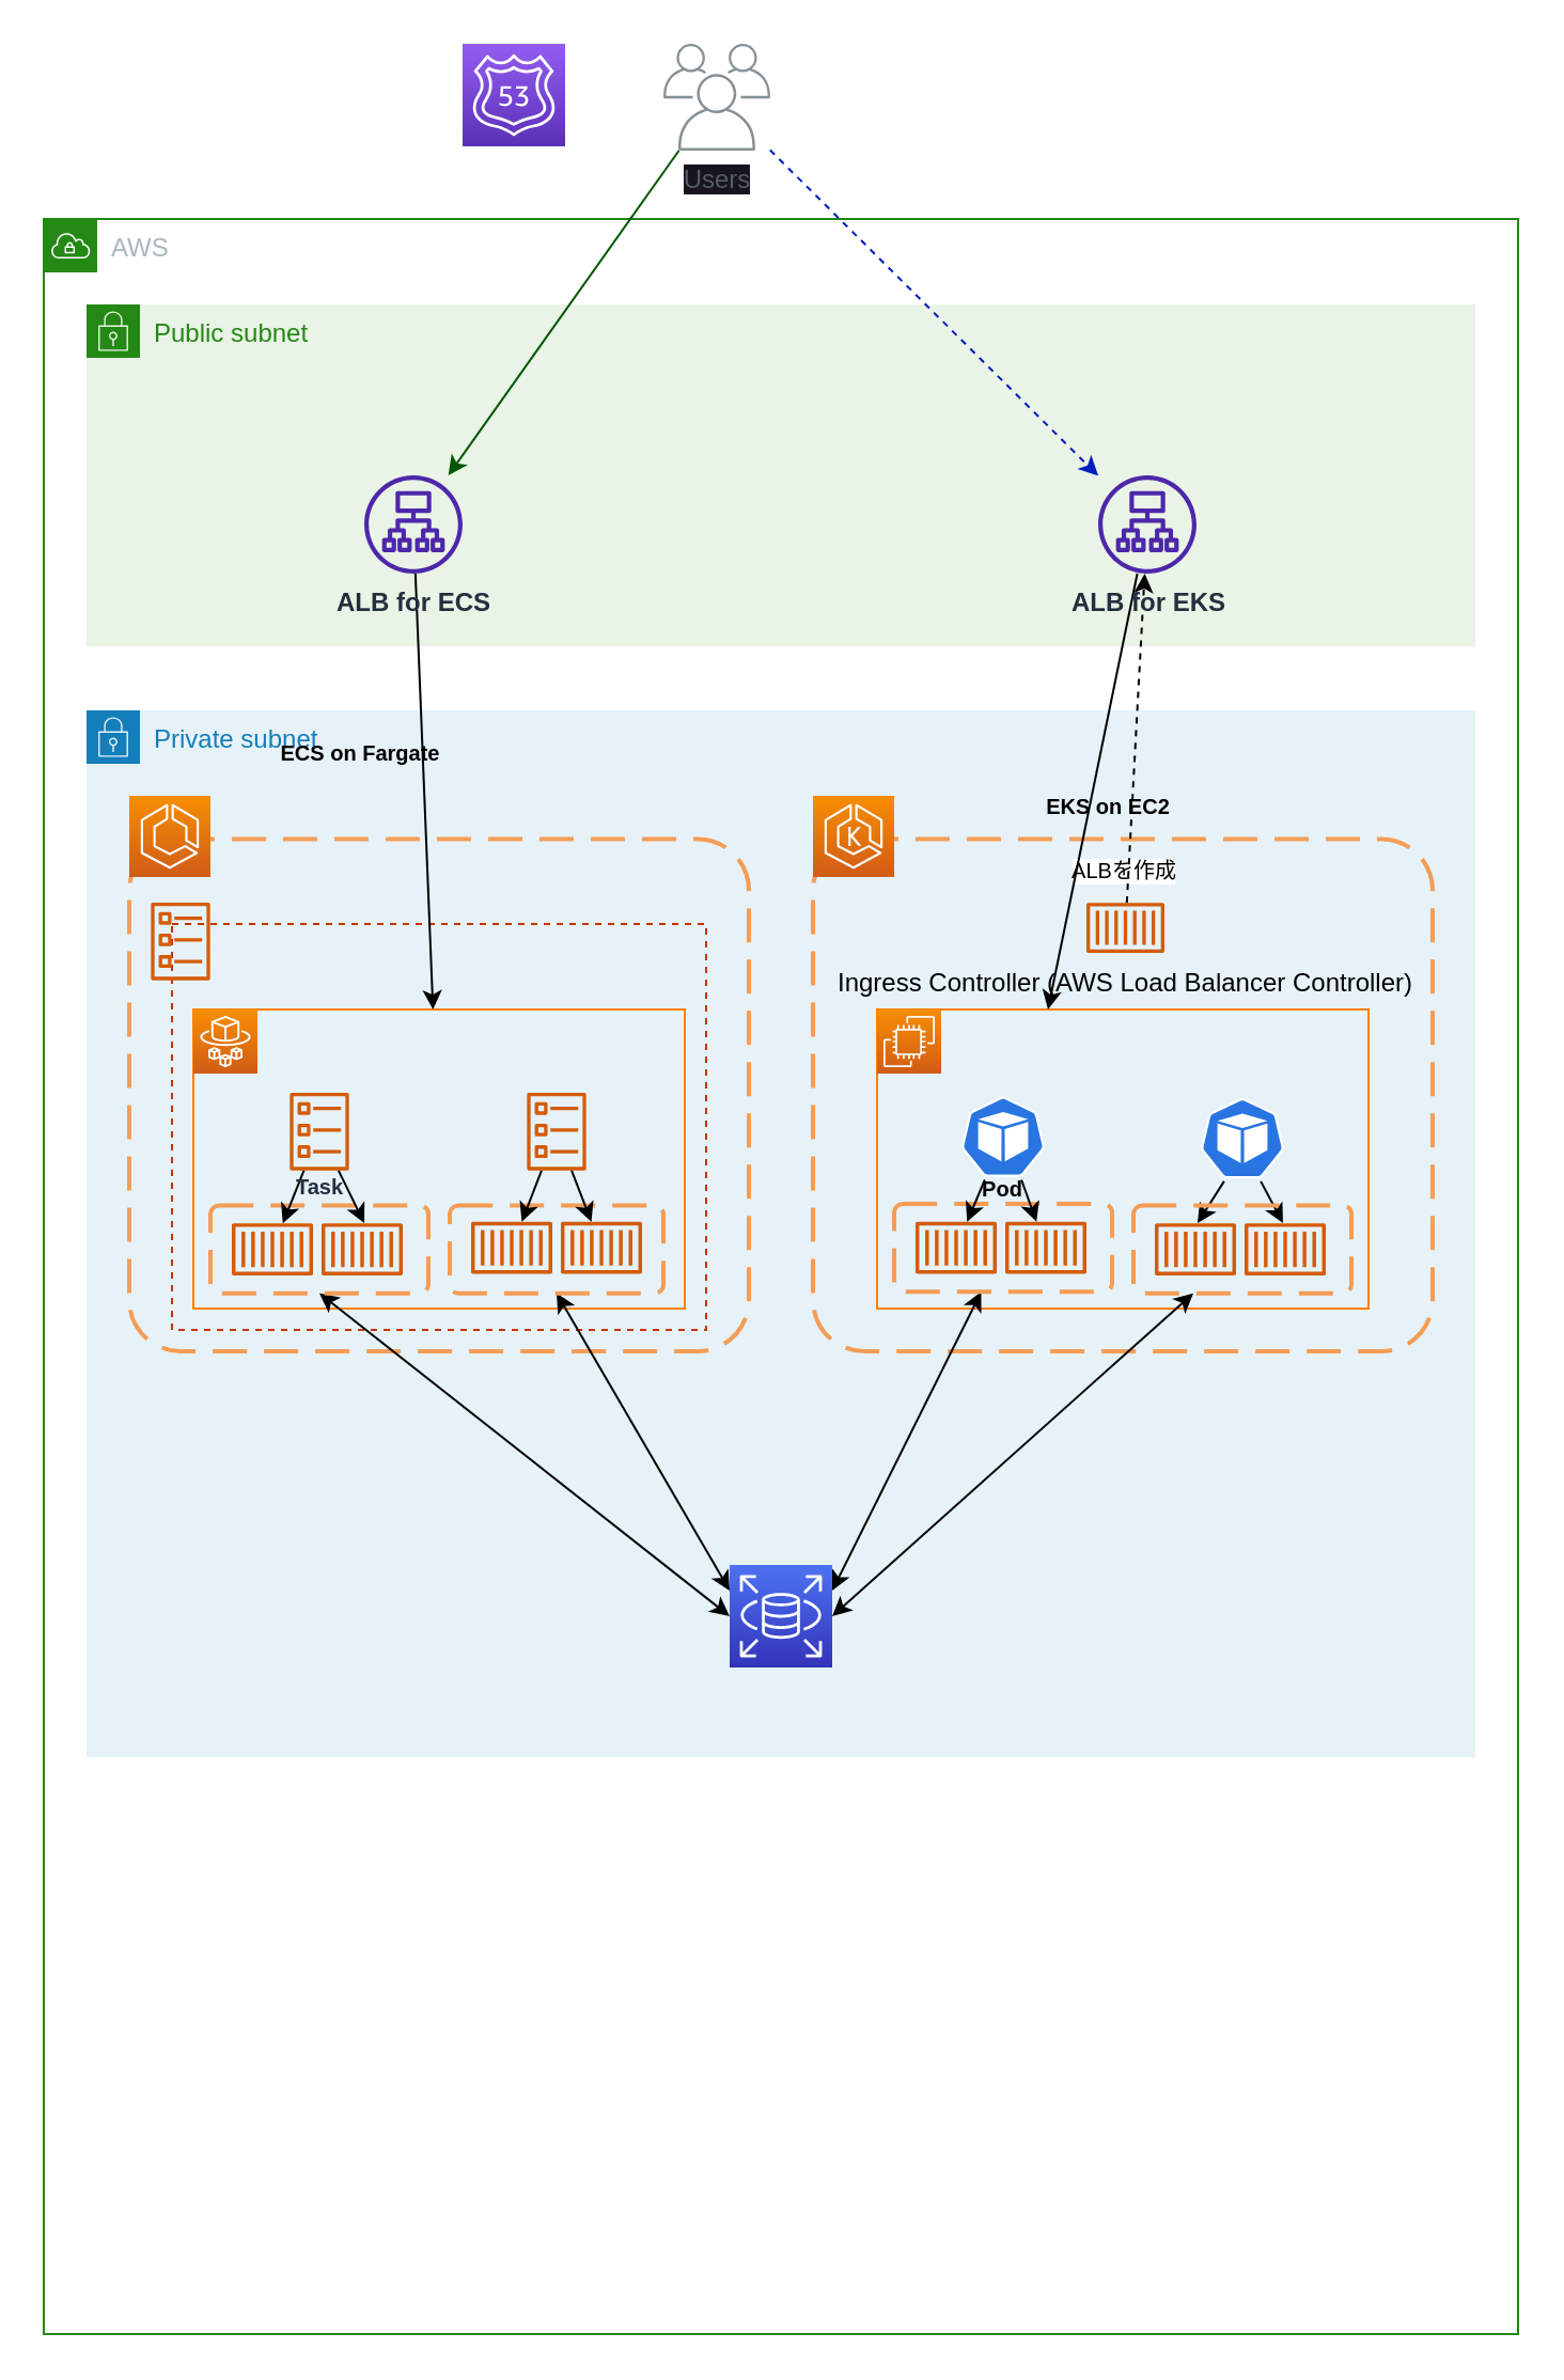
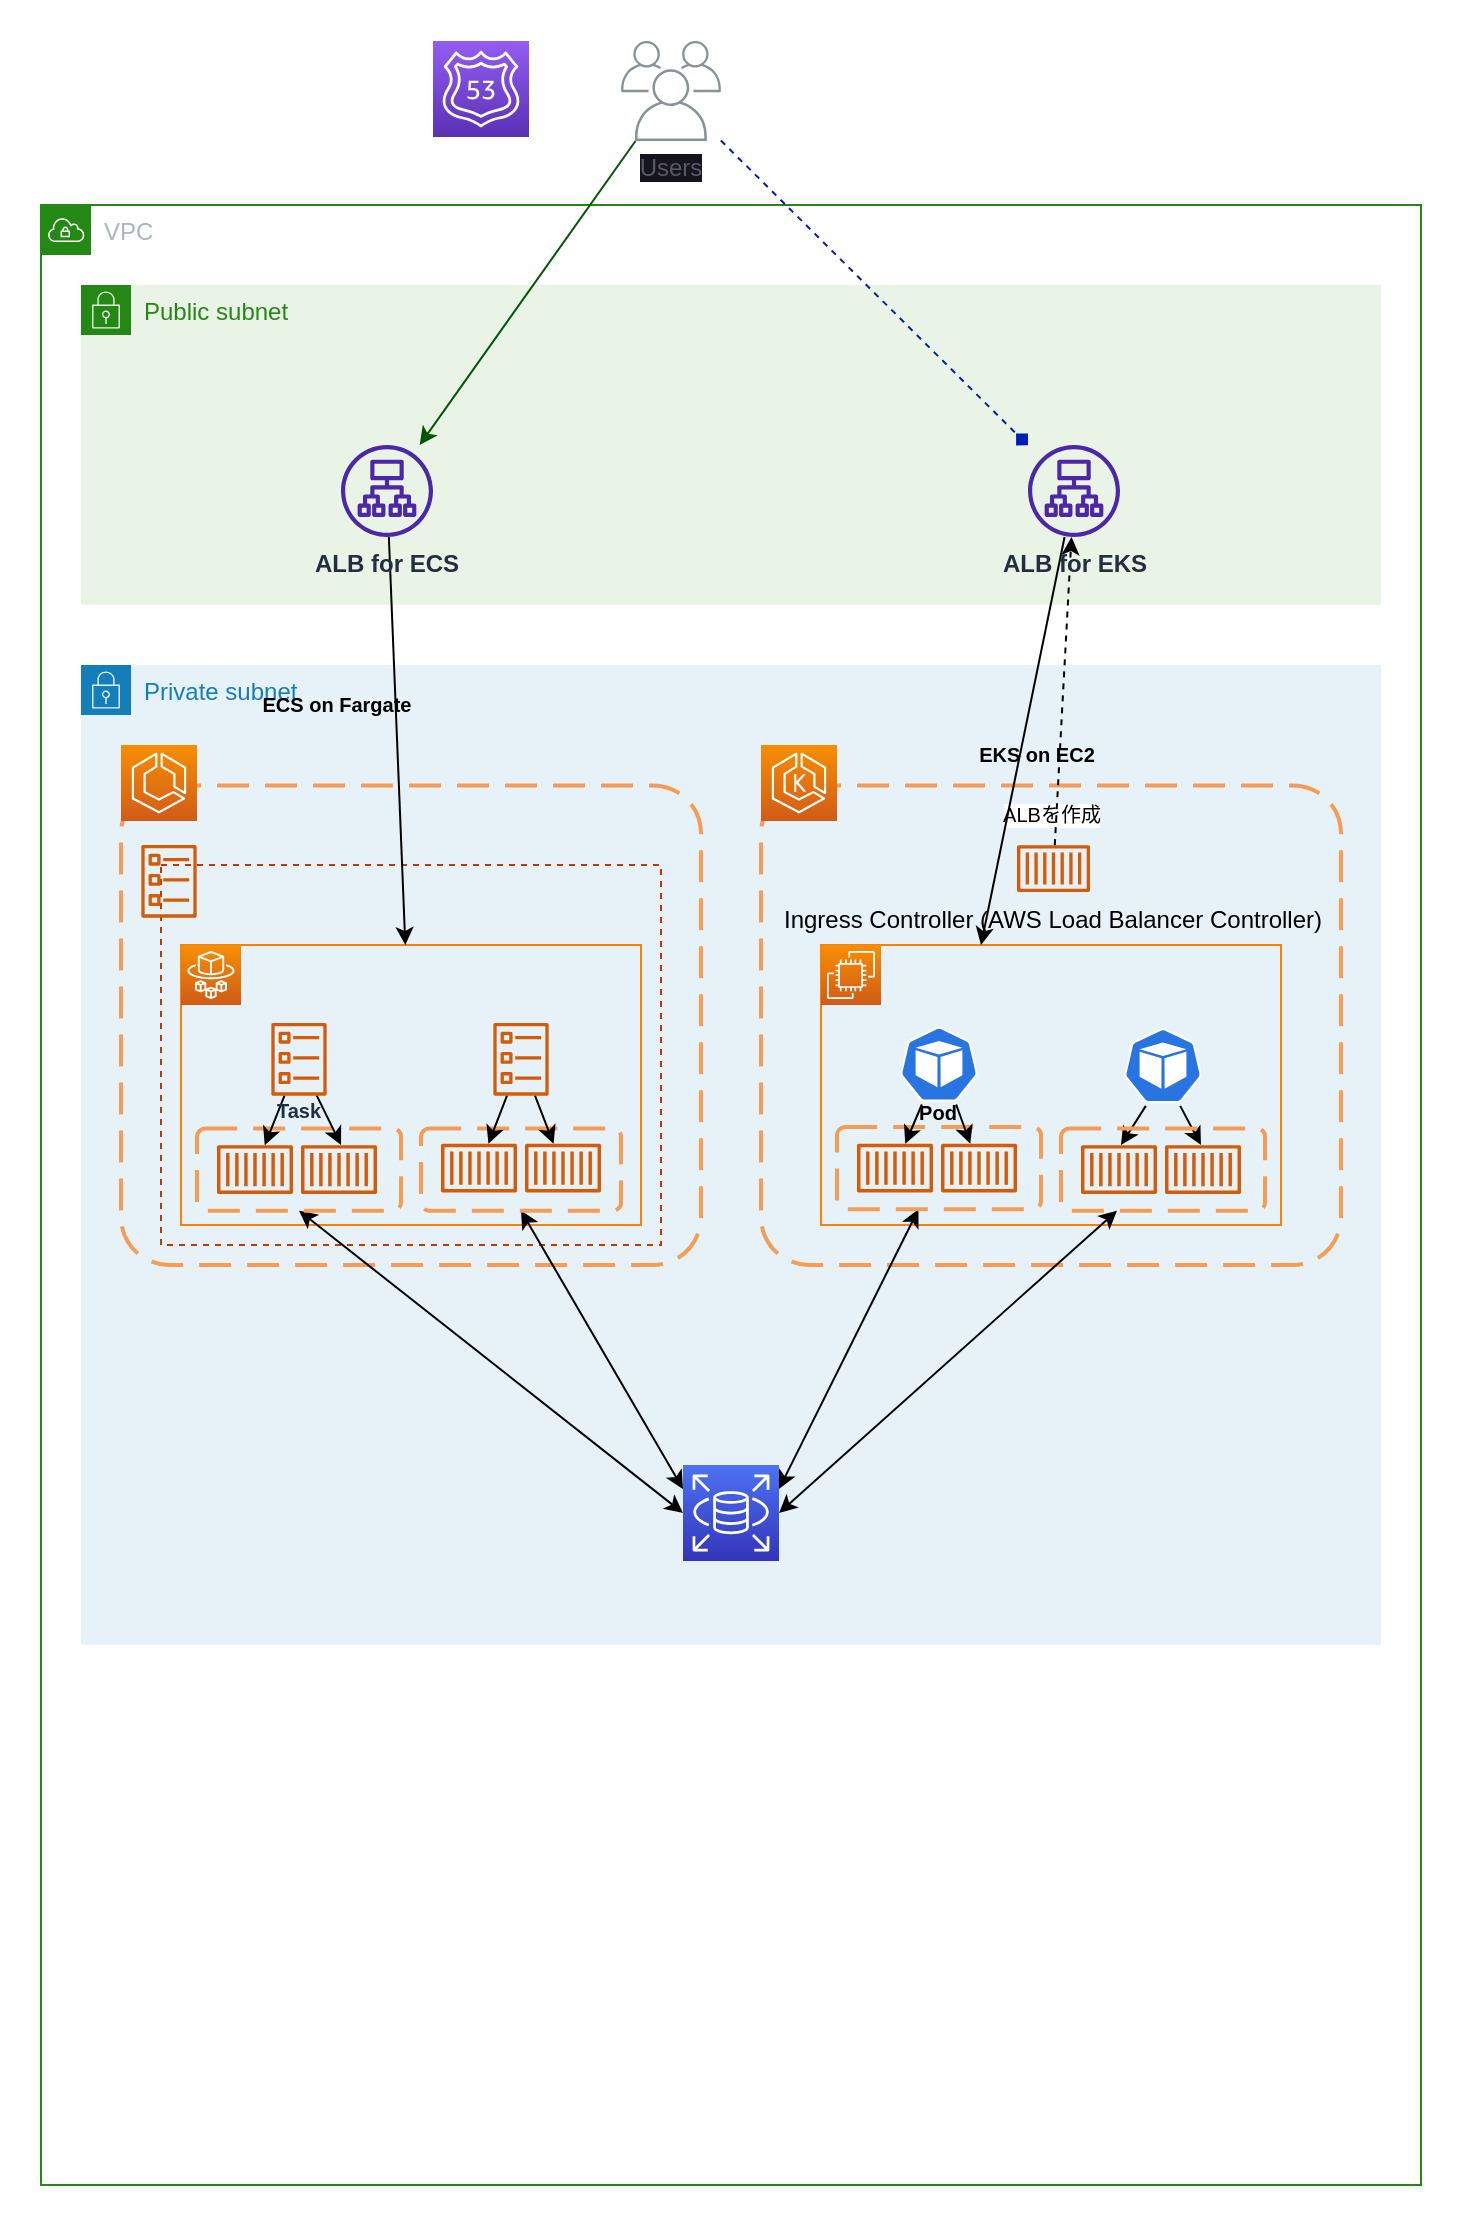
- <mxCell id="2" value="AWS" style="points=[[0,0],[0.25,0],[0.5,0],[0.75,0],[1,0],[1,0.25],[1,0.5],[1,0.75],[1,1],[0.75,1],[0.5,1],[0.25,1],[0,1],[0,0.75],[0,0.5],[0,0.25]];outlineConnect=0;gradientColor=none;html=1;whiteSpace=wrap;fontSize=12;fontStyle=0;container=0;pointerEvents=0;collapsible=0;recursiveResize=0;shape=mxgraph.aws4.group;grIcon=mxgraph.aws4.group_vpc;strokeColor=#248814;fillColor=none;verticalAlign=top;align=left;spacingLeft=30;fontColor=#AAB7B8;dashed=0;" vertex="1" parent="1"><mxGeometry x="20" y="102" width="690" height="990" as="geometry" /></mxCell>
+ <mxCell id="2" value="VPC" style="points=[[0,0],[0.25,0],[0.5,0],[0.75,0],[1,0],[1,0.25],[1,0.5],[1,0.75],[1,1],[0.75,1],[0.5,1],[0.25,1],[0,1],[0,0.75],[0,0.5],[0,0.25]];outlineConnect=0;gradientColor=none;html=1;whiteSpace=wrap;fontSize=12;fontStyle=0;container=0;pointerEvents=0;collapsible=0;recursiveResize=0;shape=mxgraph.aws4.group;grIcon=mxgraph.aws4.group_vpc;strokeColor=#248814;fillColor=none;verticalAlign=top;align=left;spacingLeft=30;fontColor=#AAB7B8;dashed=0;" vertex="1" parent="1"><mxGeometry x="20" y="102" width="690" height="990" as="geometry" /></mxCell>
- <mxCell id="52" style="edgeStyle=none;html=1;strokeColor=#001DBC;fontSize=10;fontColor=#000000;startArrow=none;startFill=0;endArrow=classic;endFill=1;dashed=1;fillColor=#0050ef;" edge="1" parent="1" source="58" target="57"><mxGeometry relative="1" as="geometry" /></mxCell>
+ <mxCell id="52" style="edgeStyle=none;html=1;strokeColor=#001DBC;fontSize=10;fontColor=#000000;startArrow=none;startFill=0;endArrow=diamond;endFill=1;dashed=1;fillColor=#0050ef;" edge="1" parent="1" source="58" target="57"><mxGeometry relative="1" as="geometry" /></mxCell>
